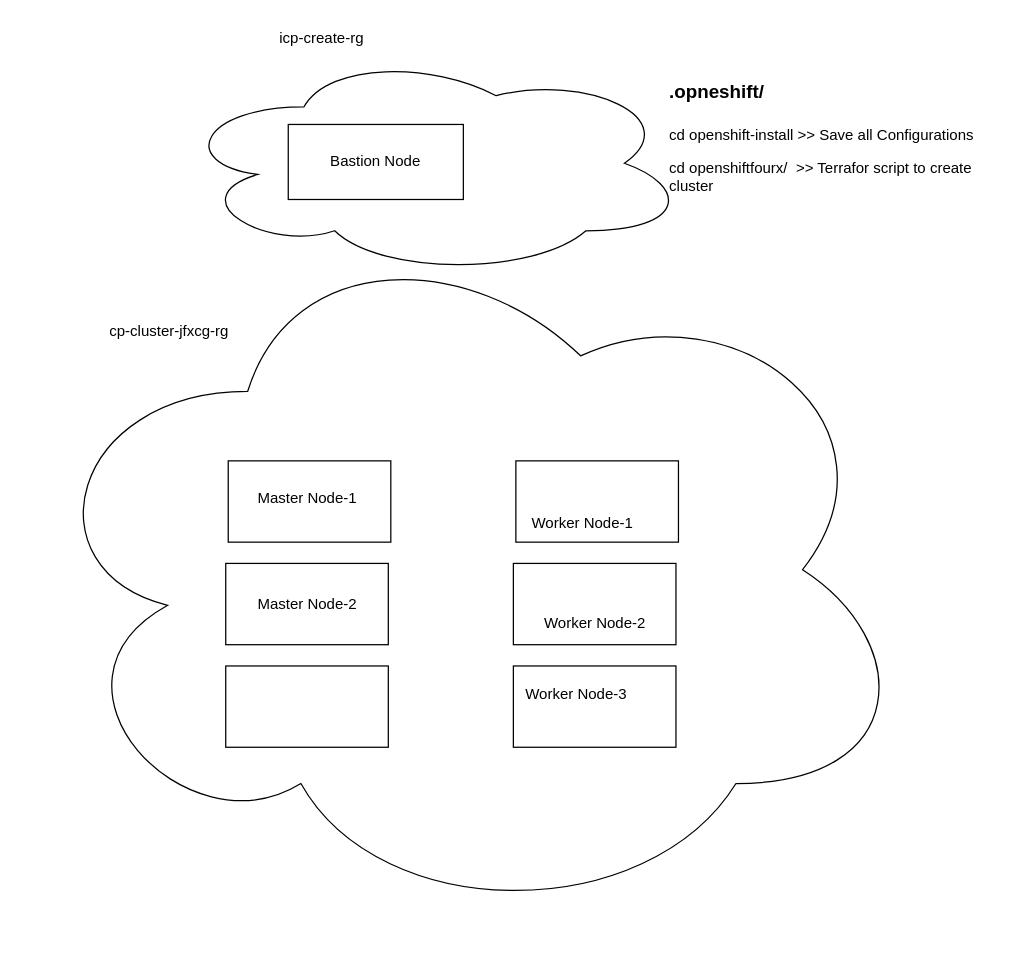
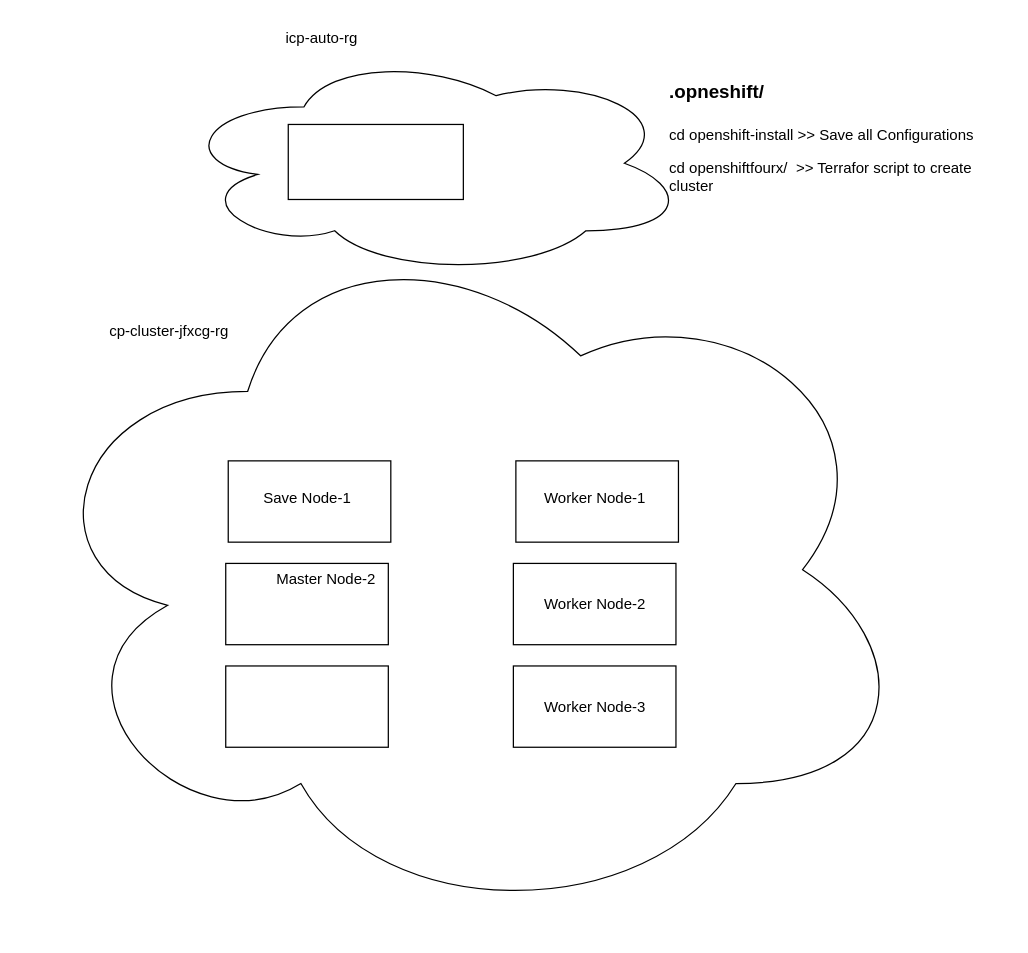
- <mxCell id="3" value="icp-create-rg" style="text;html=1;strokeColor=none;fillColor=none;align=center;verticalAlign=middle;whiteSpace=wrap;rounded=0;" vertex="1" parent="1"><mxGeometry x="202" y="20" width="110" height="20" as="geometry" /></mxCell>
+ <mxCell id="3" value="icp-auto-rg" style="text;html=1;strokeColor=none;fillColor=none;align=center;verticalAlign=middle;whiteSpace=wrap;rounded=0;" vertex="1" parent="1"><mxGeometry x="202" y="20" width="110" height="20" as="geometry" /></mxCell>
- <mxCell id="6" value="Bastion Node" style="text;html=1;strokeColor=none;fillColor=none;align=center;verticalAlign=middle;whiteSpace=wrap;rounded=0;" vertex="1" parent="1"><mxGeometry x="252" y="119" width="96" height="20" as="geometry" /></mxCell>
- <mxCell id="8" value="Master Node-1" style="text;html=1;strokeColor=none;fillColor=none;align=center;verticalAlign=middle;whiteSpace=wrap;rounded=0;" vertex="1" parent="1"><mxGeometry x="199" y="388" width="93" height="20" as="geometry" /></mxCell>
+ <mxCell id="8" value="Save Node-1" style="text;html=1;strokeColor=none;fillColor=none;align=center;verticalAlign=middle;whiteSpace=wrap;rounded=0;" vertex="1" parent="1"><mxGeometry x="199" y="388" width="93" height="20" as="geometry" /></mxCell>
- <mxCell id="13" value="Worker Node-1" style="text;html=1;strokeColor=none;fillColor=none;align=center;verticalAlign=middle;whiteSpace=wrap;rounded=0;" vertex="1" parent="1"><mxGeometry x="419" y="408" width="93" height="20" as="geometry" /></mxCell>
+ <mxCell id="13" value="Worker Node-1" style="text;html=1;strokeColor=none;fillColor=none;align=center;verticalAlign=middle;whiteSpace=wrap;rounded=0;" vertex="1" parent="1"><mxGeometry x="429" y="388" width="93" height="20" as="geometry" /></mxCell>
- <mxCell id="11" value="Master Node-2" style="text;html=1;strokeColor=none;fillColor=none;align=center;verticalAlign=middle;whiteSpace=wrap;rounded=0;" vertex="1" parent="1"><mxGeometry x="198.5" y="472.5" width="93" height="20" as="geometry" /></mxCell>
+ <mxCell id="11" value="Master Node-2" style="text;html=1;strokeColor=none;fillColor=none;align=center;verticalAlign=middle;whiteSpace=wrap;rounded=0;" vertex="1" parent="1"><mxGeometry x="213.5" y="452.5" width="93" height="20" as="geometry" /></mxCell>
- <mxCell id="16" value="Worker Node-2" style="text;html=1;strokeColor=none;fillColor=none;align=center;verticalAlign=middle;whiteSpace=wrap;rounded=0;" vertex="1" parent="1"><mxGeometry x="428.5" y="487.5" width="93" height="20" as="geometry" /></mxCell>
+ <mxCell id="16" value="Worker Node-2" style="text;html=1;strokeColor=none;fillColor=none;align=center;verticalAlign=middle;whiteSpace=wrap;rounded=0;" vertex="1" parent="1"><mxGeometry x="428.5" y="472.5" width="93" height="20" as="geometry" /></mxCell>
- <mxCell id="17" value="Worker Node-3" style="text;html=1;strokeColor=none;fillColor=none;align=center;verticalAlign=middle;whiteSpace=wrap;rounded=0;" vertex="1" parent="1"><mxGeometry x="413.5" y="545" width="93" height="20" as="geometry" /></mxCell>
+ <mxCell id="17" value="Worker Node-3" style="text;html=1;strokeColor=none;fillColor=none;align=center;verticalAlign=middle;whiteSpace=wrap;rounded=0;" vertex="1" parent="1"><mxGeometry x="428.5" y="555" width="93" height="20" as="geometry" /></mxCell>
